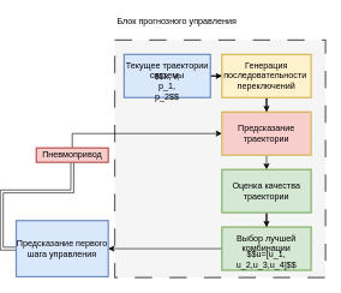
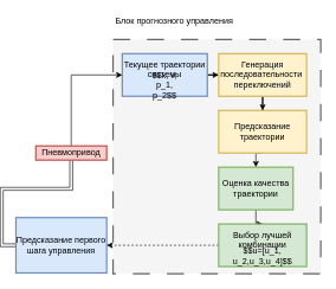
- <mxCell id="7" style="edgeStyle=orthogonalEdgeStyle;rounded=0;orthogonalLoop=1;jettySize=auto;html=1;exitX=0.5;exitY=0;exitDx=0;exitDy=0;" parent="1" source="8" target="14" edge="1"><mxGeometry relative="1" as="geometry" /></mxCell>
+ <mxCell id="7" style="edgeStyle=orthogonalEdgeStyle;rounded=0;orthogonalLoop=1;jettySize=auto;html=1;exitX=0.5;exitY=0;exitDx=0;exitDy=0;entryX=0;entryY=0.5;entryDx=0;entryDy=0;" parent="1" source="8" target="4" edge="1"><mxGeometry relative="1" as="geometry" /></mxCell>
- <mxCell id="14" value="Предсказание&#10;траектории" style="whiteSpace=wrap;strokeWidth=2;fillColor=#f8cecc;strokeColor=#d6b656;" parent="1" vertex="1"><mxGeometry x="306" y="155" width="124" height="60" as="geometry" /></mxCell>
+ <mxCell id="14" value="Предсказание&#10;траектории" style="whiteSpace=wrap;strokeWidth=2;fillColor=#fff2cc;strokeColor=#d6b656;" parent="1" vertex="1"><mxGeometry x="306" y="155" width="124" height="60" as="geometry" /></mxCell>
- <mxCell id="16" value="Оценка качества траектории" style="whiteSpace=wrap;strokeWidth=2;fillColor=#d5e8d4;strokeColor=#82b366;" parent="1" vertex="1"><mxGeometry x="306" y="235" width="124" height="60" as="geometry" /></mxCell>
+ <mxCell id="16" value="Оценка качества траектории" style="whiteSpace=wrap;strokeWidth=2;fillColor=#d5e8d4;strokeColor=#82b366;" parent="1" vertex="1"><mxGeometry x="306" y="235" width="105" height="60" as="geometry" /></mxCell>
- <mxCell id="17" style="edgeStyle=orthogonalEdgeStyle;rounded=0;orthogonalLoop=1;jettySize=auto;html=1;exitX=0;exitY=0.5;exitDx=0;exitDy=0;" parent="1" source="18" target="6" edge="1"><mxGeometry relative="1" as="geometry" /></mxCell>
+ <mxCell id="17" style="edgeStyle=orthogonalEdgeStyle;rounded=0;orthogonalLoop=1;jettySize=auto;html=1;exitX=0;exitY=0.5;exitDx=0;exitDy=0;dashed=1;" parent="1" source="18" target="6" edge="1"><mxGeometry relative="1" as="geometry" /></mxCell>
